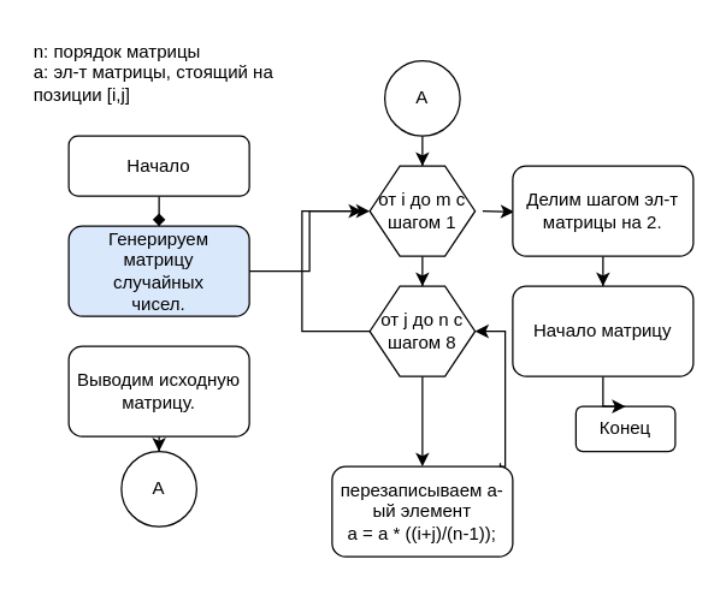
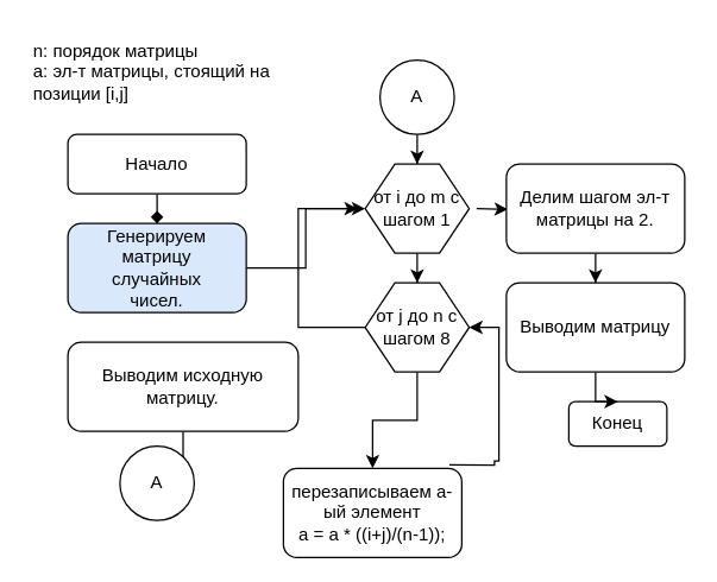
- <mxCell id="21" value="Начало матрицу" style="whiteSpace=wrap;html=1;rounded=1;glass=0;strokeWidth=1;shadow=0;" parent="1" vertex="1"><mxGeometry x="340" y="190" width="120" height="60" as="geometry" /></mxCell>
+ <mxCell id="21" value="Выводим матрицу" style="whiteSpace=wrap;html=1;rounded=1;glass=0;strokeWidth=1;shadow=0;" parent="1" vertex="1"><mxGeometry x="340" y="190" width="120" height="60" as="geometry" /></mxCell>
- <mxCell id="7" value="&lt;div&gt;Выводим исходную матрицу.&lt;/div&gt;" style="whiteSpace=wrap;html=1;rounded=1;glass=0;strokeWidth=1;shadow=0;" parent="1" vertex="1"><mxGeometry x="45" y="230" width="120" height="60" as="geometry" /></mxCell>
+ <mxCell id="7" value="&lt;div&gt;Выводим исходную матрицу.&lt;/div&gt;" style="whiteSpace=wrap;html=1;rounded=1;glass=0;strokeWidth=1;shadow=0;" parent="1" vertex="1"><mxGeometry x="45" y="230" width="155" height="60" as="geometry" /></mxCell>
- <mxCell id="12" value="&lt;div&gt;перезаписываем a-ый элемент&lt;/div&gt;&lt;div&gt;a = a * ((i+j)/(n-1));&lt;/div&gt;" style="whiteSpace=wrap;html=1;rounded=1;glass=0;strokeWidth=1;shadow=0;" parent="1" vertex="1"><mxGeometry x="220" y="310" width="120" height="60" as="geometry" /></mxCell>
+ <mxCell id="12" value="&lt;div&gt;перезаписываем a-ый элемент&lt;/div&gt;&lt;div&gt;a = a * ((i+j)/(n-1));&lt;/div&gt;" style="whiteSpace=wrap;html=1;rounded=1;glass=0;strokeWidth=1;shadow=0;" parent="1" vertex="1"><mxGeometry x="190" y="315" width="120" height="60" as="geometry" /></mxCell>
